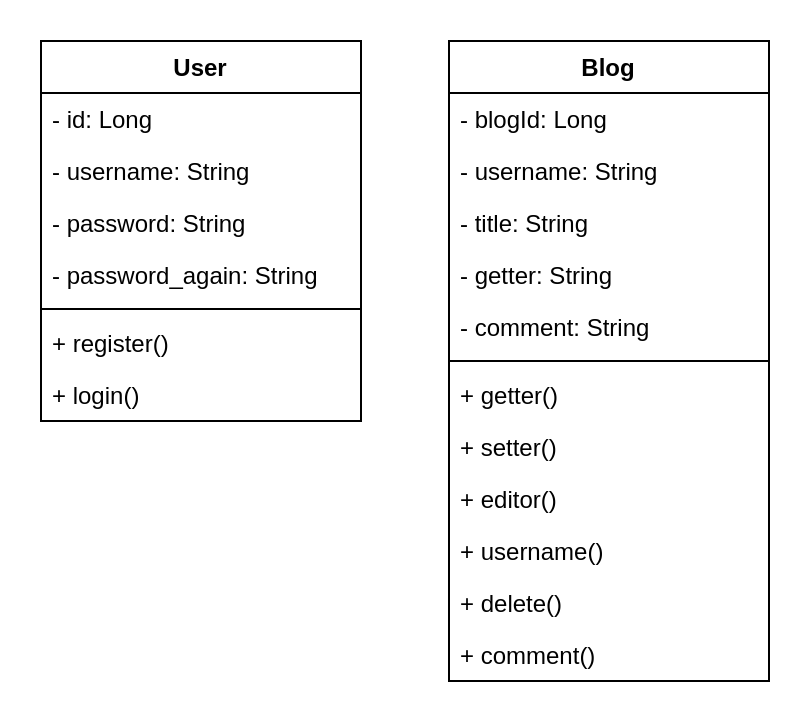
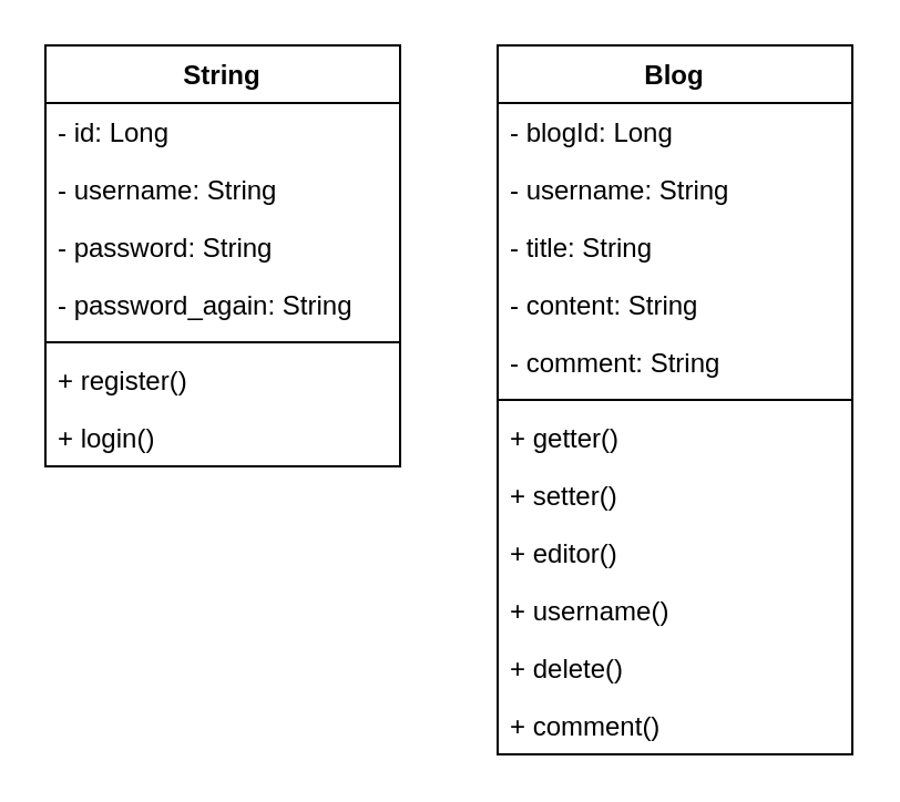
- <mxCell id="2" value="User" style="swimlane;fontStyle=1;align=center;verticalAlign=top;childLayout=stackLayout;horizontal=1;startSize=26;horizontalStack=0;resizeParent=1;resizeParentMax=0;resizeLast=0;collapsible=1;marginBottom=0;" parent="1" vertex="1"><mxGeometry x="20" y="20" width="160" height="190" as="geometry"><mxRectangle x="40" y="40" width="60" height="26" as="alternateBounds" /></mxGeometry></mxCell>
+ <mxCell id="2" value="String" style="swimlane;fontStyle=1;align=center;verticalAlign=top;childLayout=stackLayout;horizontal=1;startSize=26;horizontalStack=0;resizeParent=1;resizeParentMax=0;resizeLast=0;collapsible=1;marginBottom=0;" parent="1" vertex="1"><mxGeometry x="20" y="20" width="160" height="190" as="geometry"><mxRectangle x="40" y="40" width="60" height="26" as="alternateBounds" /></mxGeometry></mxCell>
- <mxCell id="14" value="- getter: String " style="text;strokeColor=none;fillColor=none;align=left;verticalAlign=top;spacingLeft=4;spacingRight=4;overflow=hidden;rotatable=0;points=[[0,0.5],[1,0.5]];portConstraint=eastwest;" parent="10" vertex="1"><mxGeometry y="104" width="160" height="26" as="geometry" /></mxCell>
+ <mxCell id="14" value="- content: String " style="text;strokeColor=none;fillColor=none;align=left;verticalAlign=top;spacingLeft=4;spacingRight=4;overflow=hidden;rotatable=0;points=[[0,0.5],[1,0.5]];portConstraint=eastwest;" parent="10" vertex="1"><mxGeometry y="104" width="160" height="26" as="geometry" /></mxCell>
